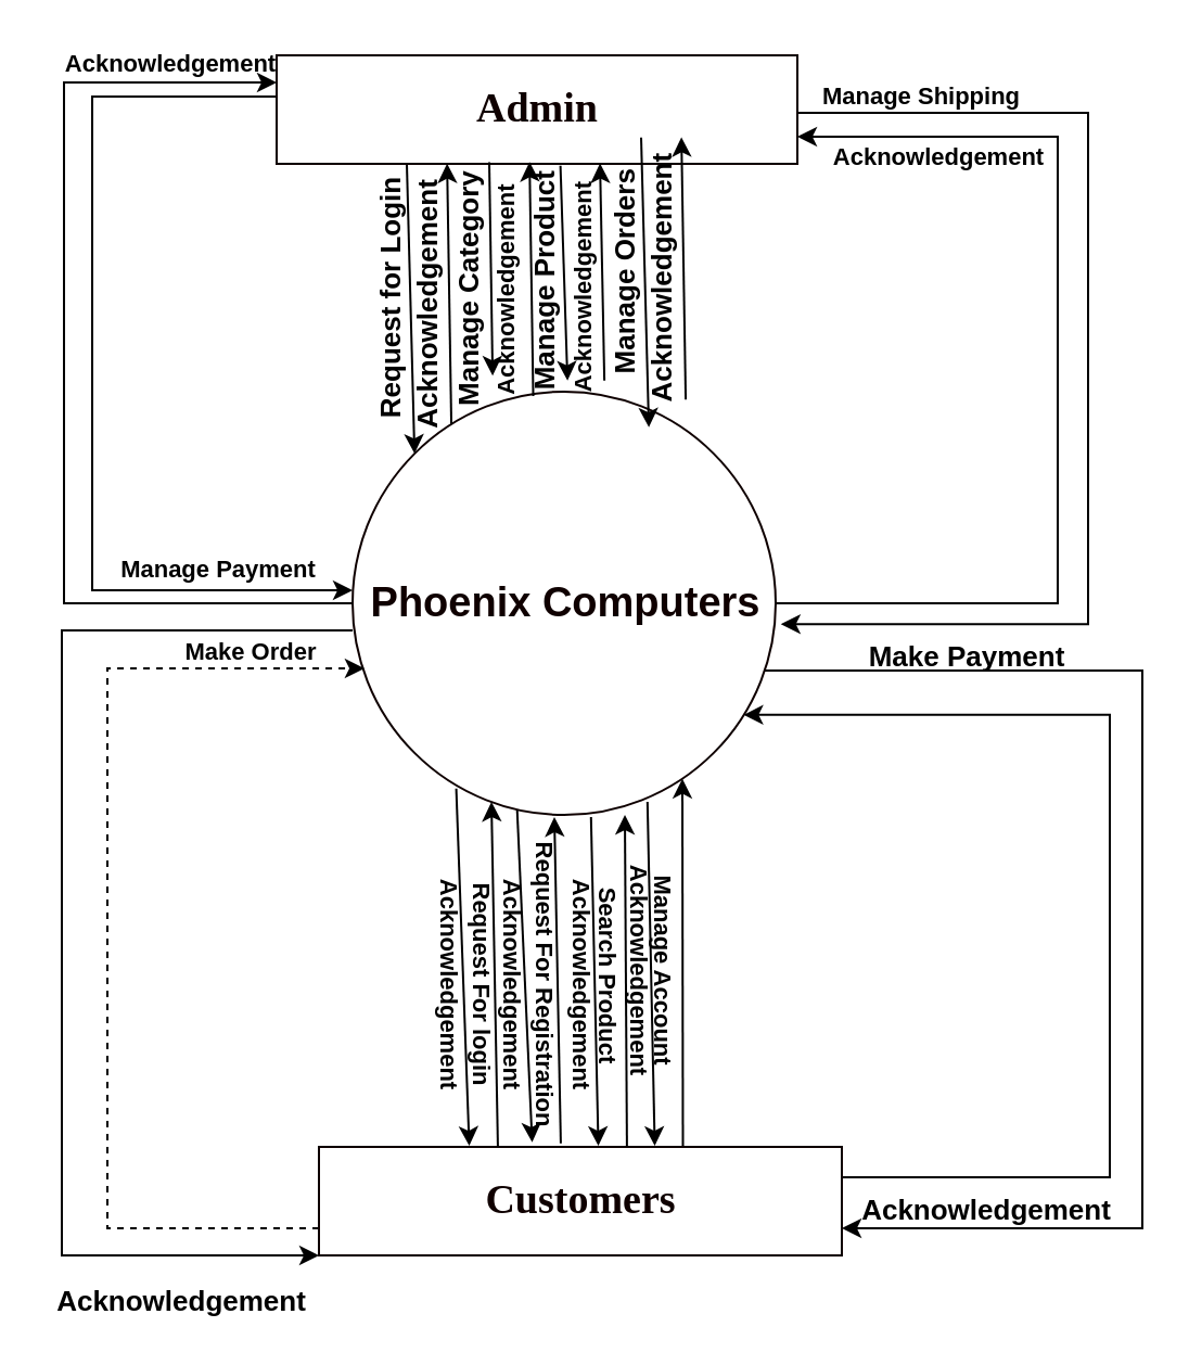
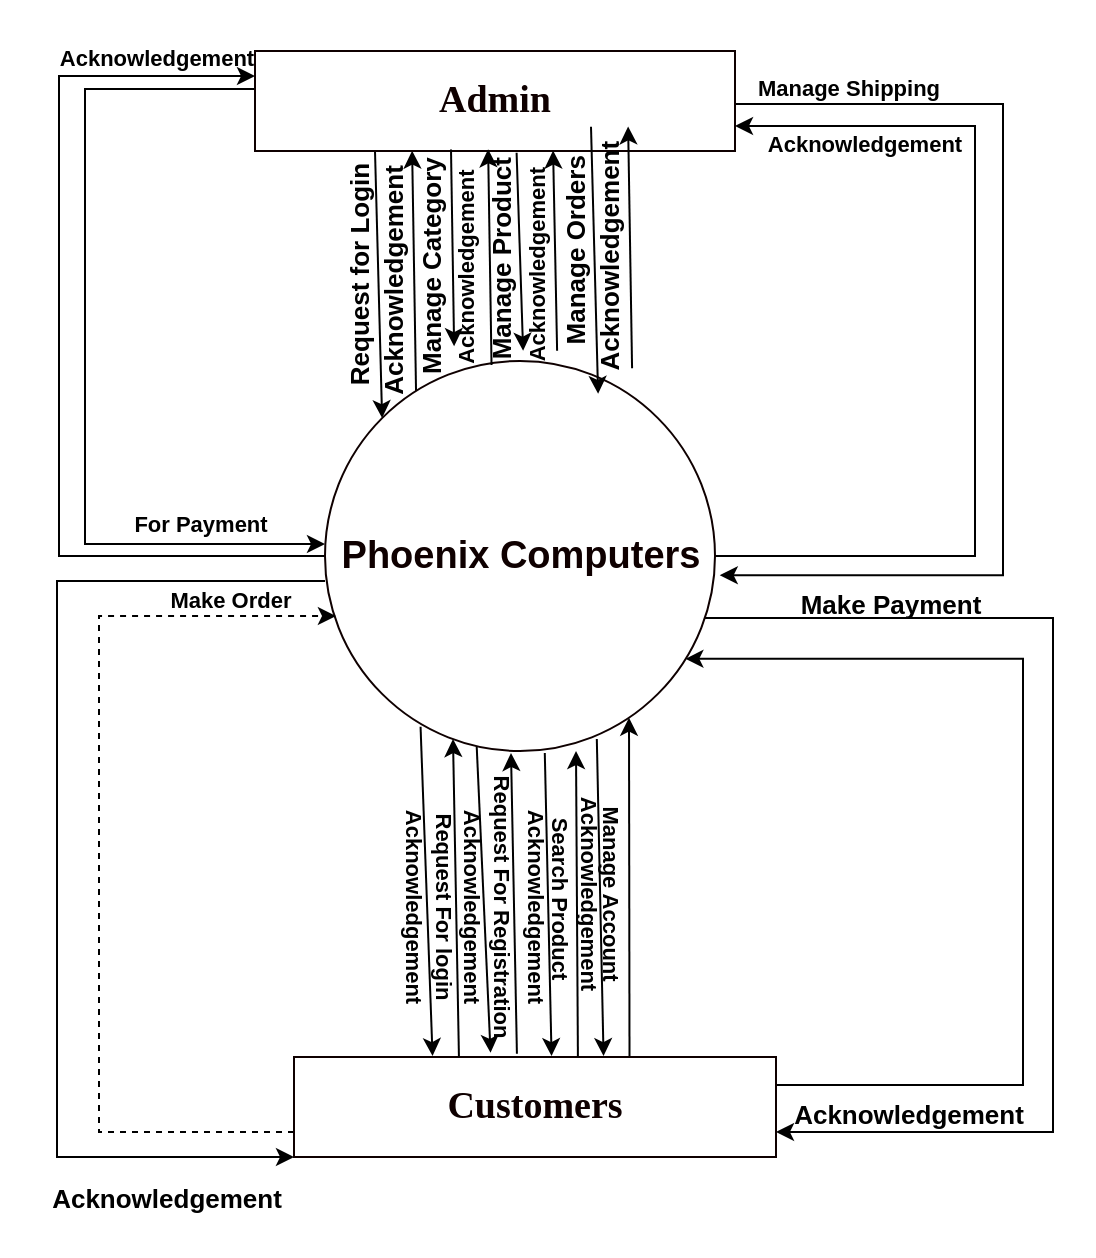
- <mxCell id="30" value="&lt;b&gt;Manage Payment&lt;/b&gt;" style="text;html=1;align=center;verticalAlign=middle;resizable=0;points=[];autosize=1;strokeColor=none;fillColor=none;fontSize=11;fontColor=#000000;" vertex="1" parent="1"><mxGeometry x="50" y="253" width="100" height="17" as="geometry" /></mxCell>
+ <mxCell id="30" value="&lt;b&gt;For Payment&lt;/b&gt;" style="text;html=1;align=center;verticalAlign=middle;resizable=0;points=[];autosize=1;strokeColor=none;fillColor=none;fontSize=11;fontColor=#000000;" vertex="1" parent="1"><mxGeometry x="50" y="253" width="100" height="17" as="geometry" /></mxCell>
